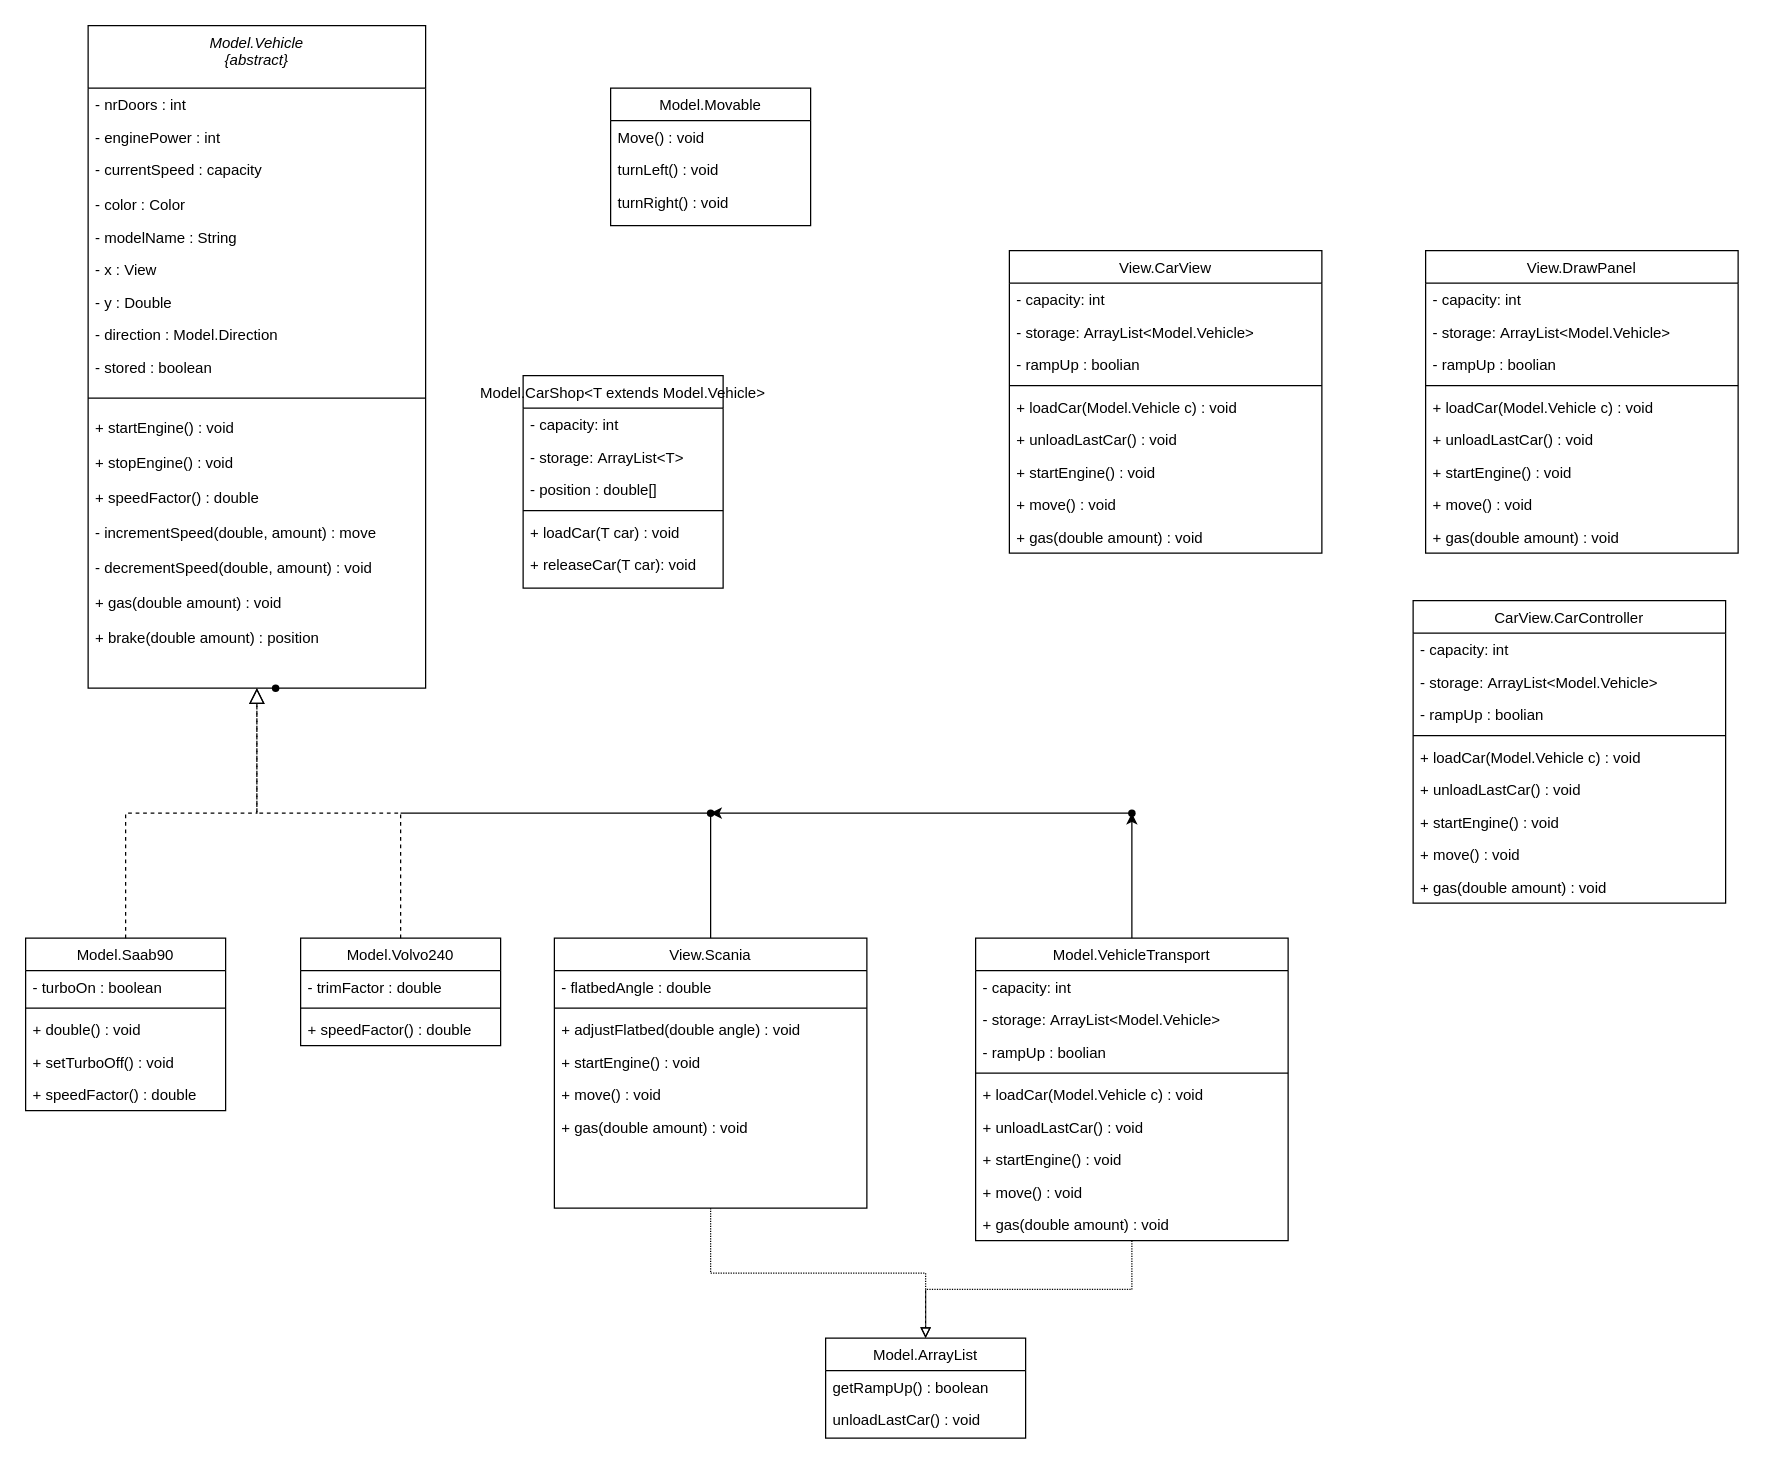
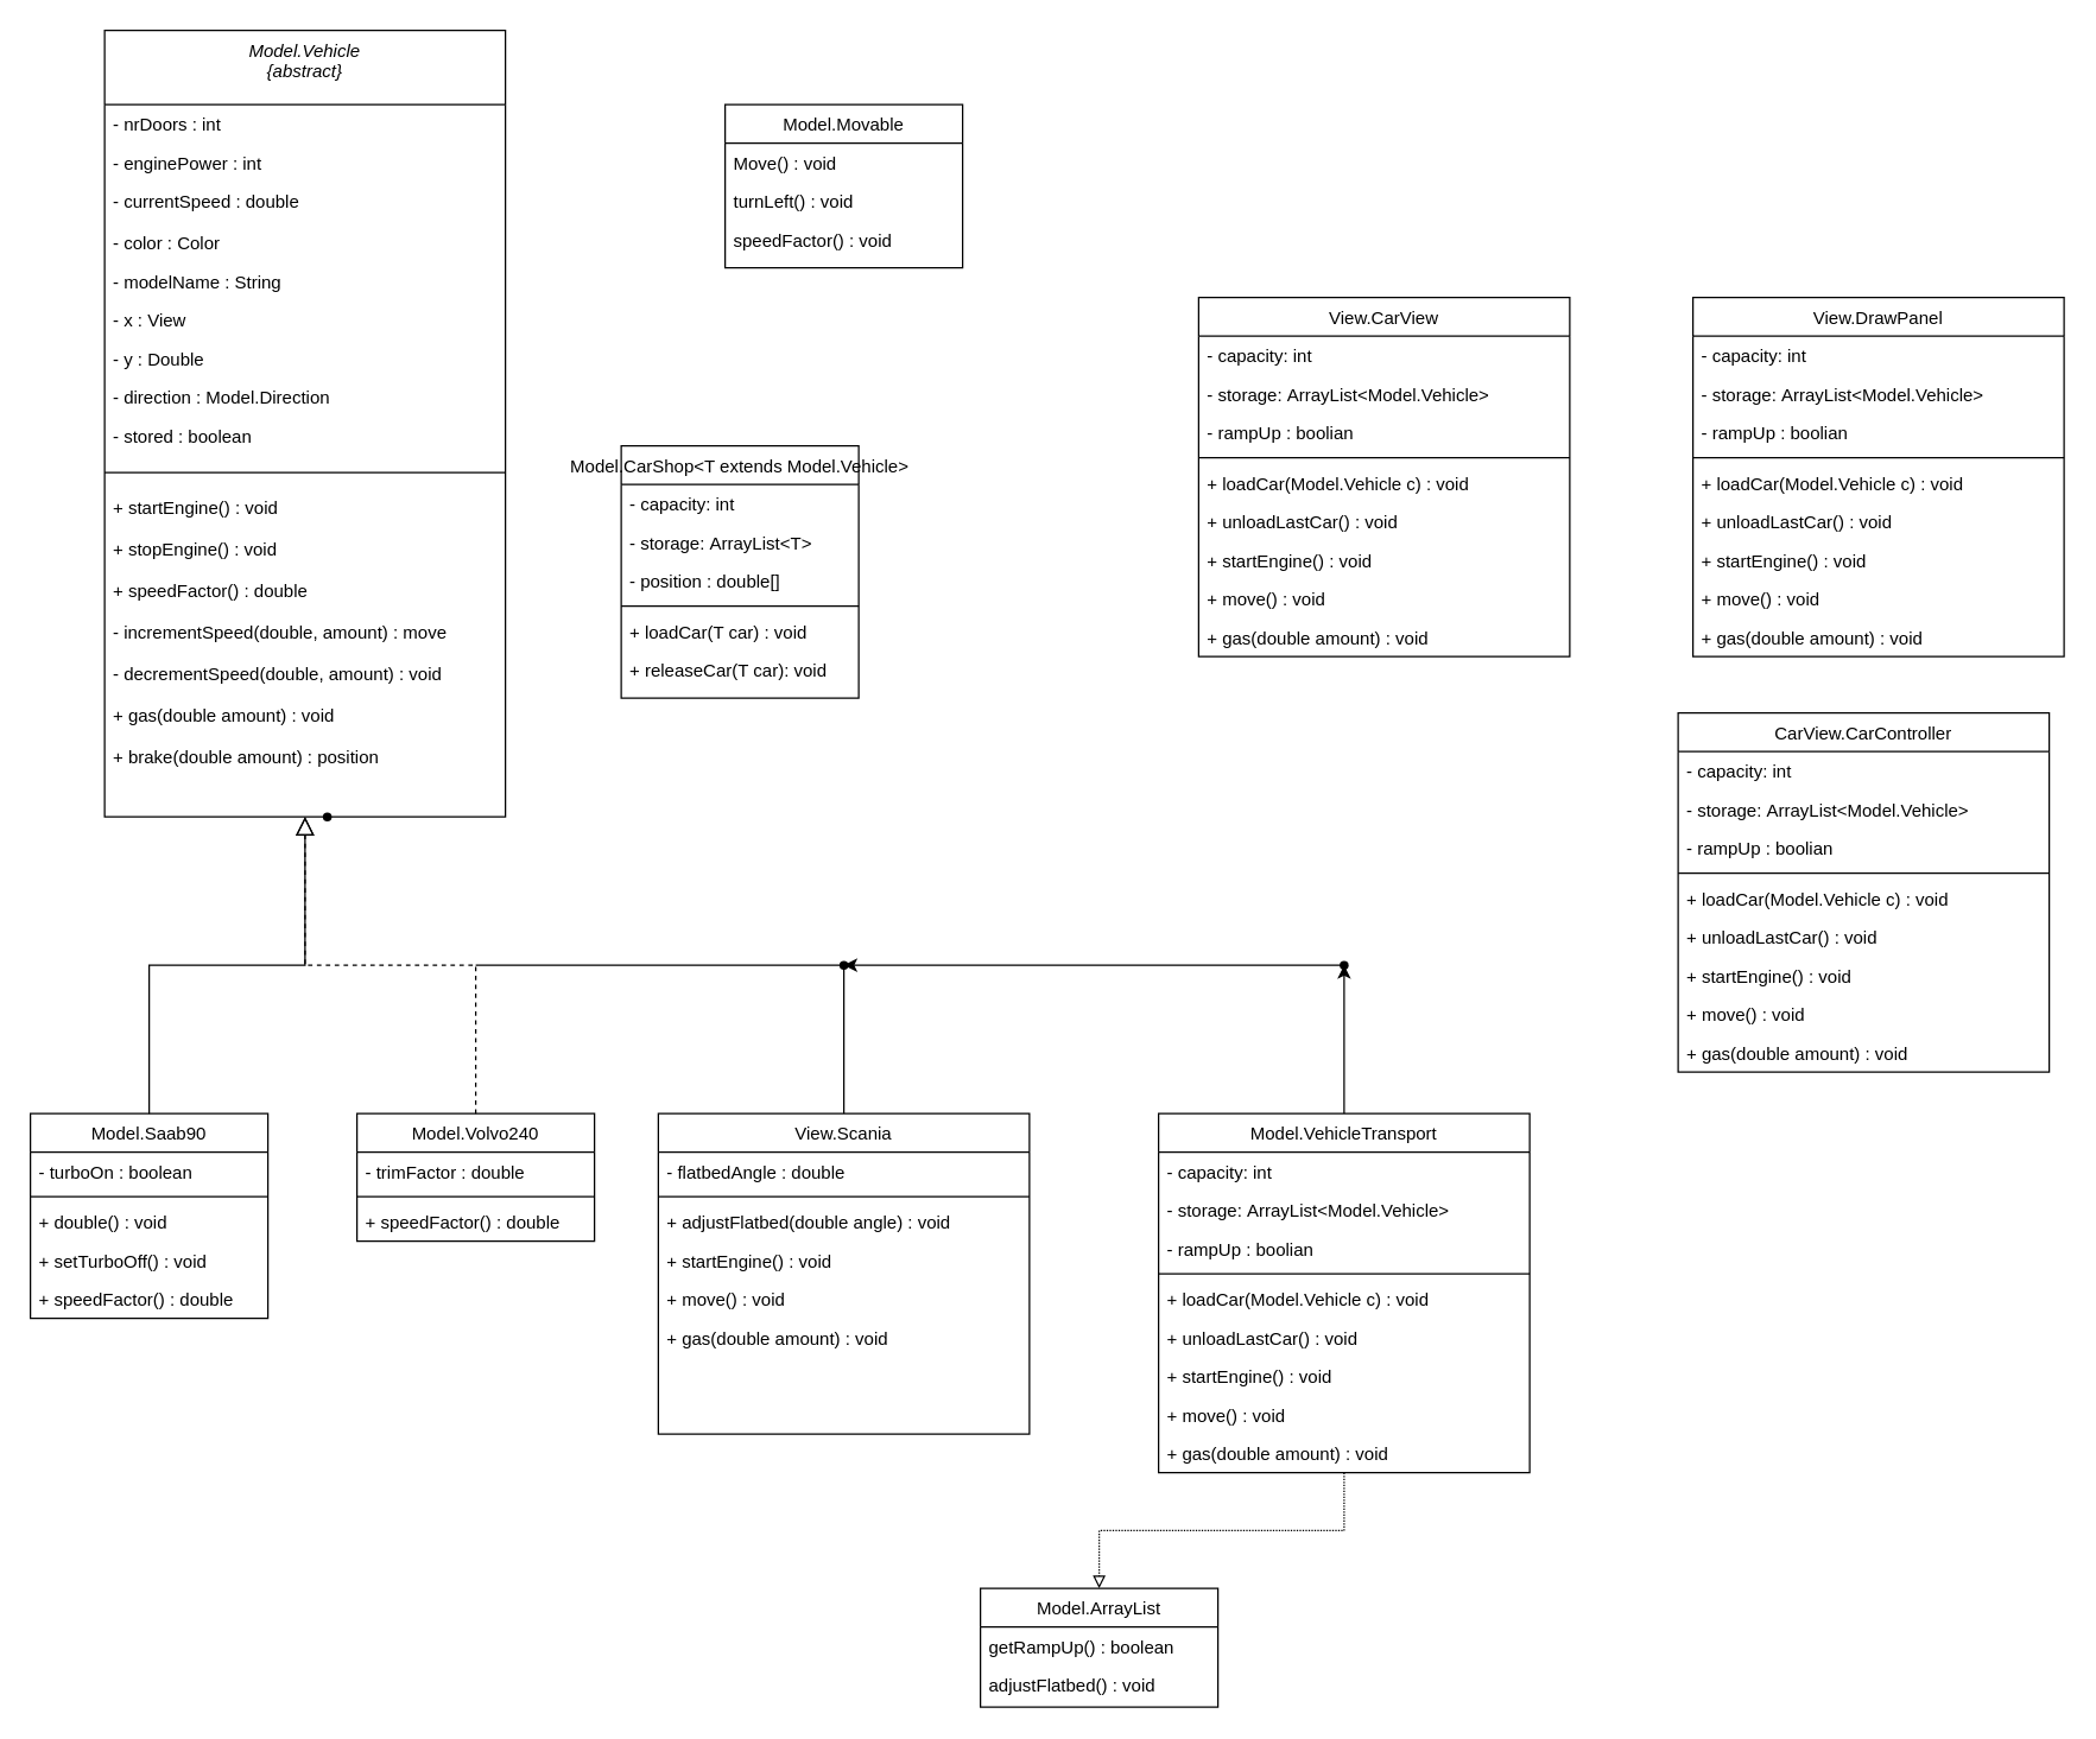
- <mxCell id="5" value="- currentSpeed : capacity" style="text;align=left;verticalAlign=top;spacingLeft=4;spacingRight=4;overflow=hidden;rotatable=0;points=[[0,0.5],[1,0.5]];portConstraint=eastwest;" parent="2" vertex="1"><mxGeometry y="102" width="270" height="28" as="geometry" /></mxCell>
+ <mxCell id="5" value="- currentSpeed : double" style="text;align=left;verticalAlign=top;spacingLeft=4;spacingRight=4;overflow=hidden;rotatable=0;points=[[0,0.5],[1,0.5]];portConstraint=eastwest;" parent="2" vertex="1"><mxGeometry y="102" width="270" height="28" as="geometry" /></mxCell>
- <mxCell id="35" value="turnRight() : void" style="text;align=left;verticalAlign=top;spacingLeft=4;spacingRight=4;overflow=hidden;rotatable=0;points=[[0,0.5],[1,0.5]];portConstraint=eastwest;rounded=0;shadow=0;html=0;" parent="32" vertex="1"><mxGeometry y="78" width="160" height="26" as="geometry" /></mxCell>
+ <mxCell id="35" value="speedFactor() : void" style="text;align=left;verticalAlign=top;spacingLeft=4;spacingRight=4;overflow=hidden;rotatable=0;points=[[0,0.5],[1,0.5]];portConstraint=eastwest;rounded=0;shadow=0;html=0;" parent="32" vertex="1"><mxGeometry y="78" width="160" height="26" as="geometry" /></mxCell>
- <mxCell id="26" value="" style="endArrow=block;endSize=10;endFill=0;shadow=0;strokeWidth=1;rounded=0;curved=0;edgeStyle=elbowEdgeStyle;elbow=vertical;dashed=1;" parent="1" source="20" target="2" edge="1"><mxGeometry width="160" relative="1" as="geometry"><mxPoint x="180" y="153" as="sourcePoint" /><mxPoint x="180" y="153" as="targetPoint" /></mxGeometry></mxCell>
+ <mxCell id="26" value="" style="endArrow=block;endSize=10;endFill=0;shadow=0;strokeWidth=1;rounded=0;curved=0;edgeStyle=elbowEdgeStyle;elbow=vertical;" parent="1" source="20" target="2" edge="1"><mxGeometry width="160" relative="1" as="geometry"><mxPoint x="180" y="153" as="sourcePoint" /><mxPoint x="180" y="153" as="targetPoint" /></mxGeometry></mxCell>
- <mxCell id="37" style="edgeStyle=orthogonalEdgeStyle;rounded=0;orthogonalLoop=1;jettySize=auto;html=1;entryX=0.5;entryY=0;entryDx=0;entryDy=0;dashed=1;dashPattern=1 1;endArrow=block;endFill=0;" edge="1" parent="1" source="38" target="67"><mxGeometry relative="1" as="geometry" /></mxCell>
- <mxCell id="69" value="unloadLastCar() : void" style="text;align=left;verticalAlign=top;spacingLeft=4;spacingRight=4;overflow=hidden;rotatable=0;points=[[0,0.5],[1,0.5]];portConstraint=eastwest;rounded=0;shadow=0;html=0;" vertex="1" parent="67"><mxGeometry y="52" width="160" height="26" as="geometry" /></mxCell>
+ <mxCell id="69" value="adjustFlatbed() : void" style="text;align=left;verticalAlign=top;spacingLeft=4;spacingRight=4;overflow=hidden;rotatable=0;points=[[0,0.5],[1,0.5]];portConstraint=eastwest;rounded=0;shadow=0;html=0;" vertex="1" parent="67"><mxGeometry y="52" width="160" height="26" as="geometry" /></mxCell>
